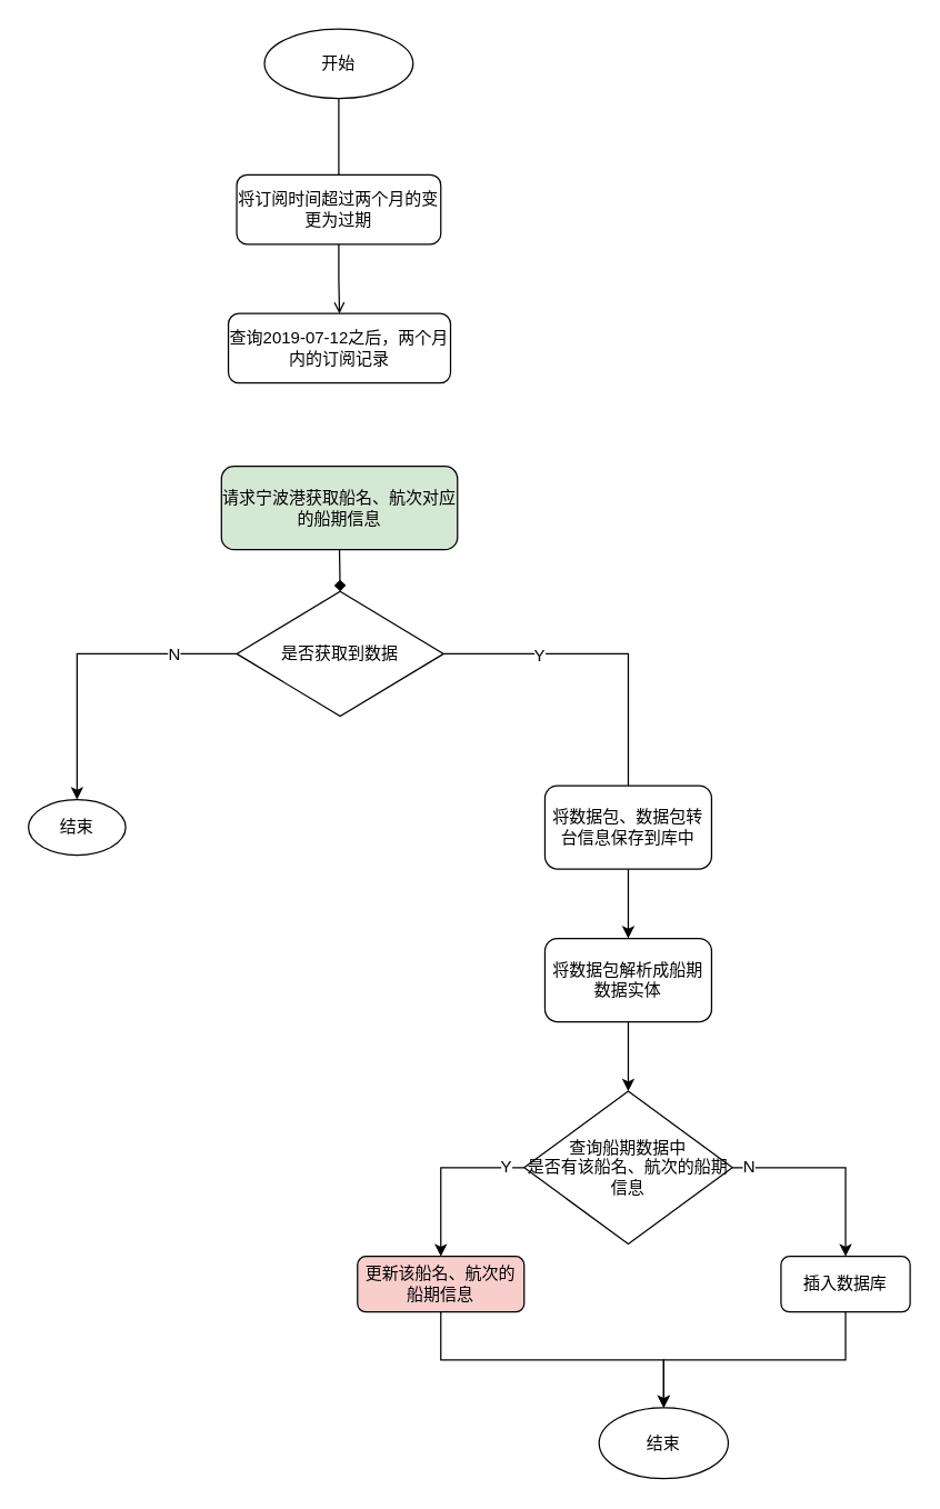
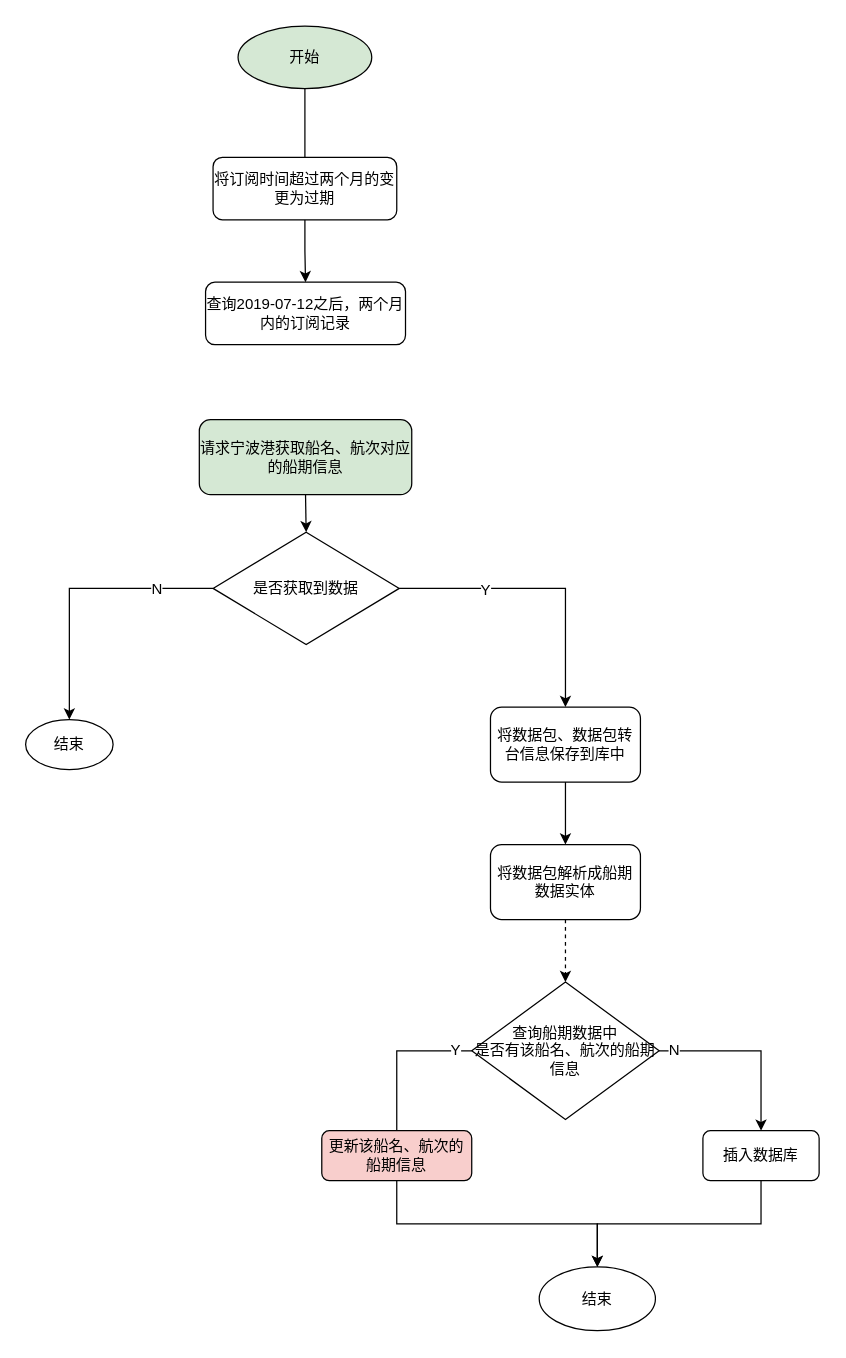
- <mxCell id="3" value="开始" style="ellipse;whiteSpace=wrap;html=1;" vertex="1" parent="1"><mxGeometry x="190" y="20" width="107" height="50" as="geometry" /></mxCell>
+ <mxCell id="3" value="开始" style="ellipse;whiteSpace=wrap;html=1;fillColor=#d5e8d4;" vertex="1" parent="1"><mxGeometry x="190" y="20" width="107" height="50" as="geometry" /></mxCell>
- <mxCell id="4" style="edgeStyle=orthogonalEdgeStyle;rounded=0;orthogonalLoop=1;jettySize=auto;html=1;exitX=0.5;exitY=1;exitDx=0;exitDy=0;endArrow=open;" edge="1" parent="1" source="5" target="6"><mxGeometry relative="1" as="geometry" /></mxCell>
+ <mxCell id="4" style="edgeStyle=orthogonalEdgeStyle;rounded=0;orthogonalLoop=1;jettySize=auto;html=1;exitX=0.5;exitY=1;exitDx=0;exitDy=0;" edge="1" parent="1" source="5" target="6"><mxGeometry relative="1" as="geometry" /></mxCell>
- <mxCell id="7" style="edgeStyle=orthogonalEdgeStyle;rounded=0;orthogonalLoop=1;jettySize=auto;html=1;exitX=0.5;exitY=1;exitDx=0;exitDy=0;entryX=0.5;entryY=0;entryDx=0;entryDy=0;endArrow=diamond;" edge="1" parent="1" source="8" target="13"><mxGeometry relative="1" as="geometry" /></mxCell>
+ <mxCell id="7" style="edgeStyle=orthogonalEdgeStyle;rounded=0;orthogonalLoop=1;jettySize=auto;html=1;exitX=0.5;exitY=1;exitDx=0;exitDy=0;entryX=0.5;entryY=0;entryDx=0;entryDy=0;" edge="1" parent="1" source="8" target="13"><mxGeometry relative="1" as="geometry" /></mxCell>
- <mxCell id="11" style="edgeStyle=orthogonalEdgeStyle;rounded=0;orthogonalLoop=1;jettySize=auto;html=1;exitX=1;exitY=0.5;exitDx=0;exitDy=0;entryX=0.5;entryY=0;entryDx=0;entryDy=0;endArrow=none;" edge="1" parent="1" source="13" target="16"><mxGeometry relative="1" as="geometry" /></mxCell>
+ <mxCell id="11" style="edgeStyle=orthogonalEdgeStyle;rounded=0;orthogonalLoop=1;jettySize=auto;html=1;exitX=1;exitY=0.5;exitDx=0;exitDy=0;entryX=0.5;entryY=0;entryDx=0;entryDy=0;" edge="1" parent="1" source="13" target="16"><mxGeometry relative="1" as="geometry" /></mxCell>
- <mxCell id="17" style="edgeStyle=orthogonalEdgeStyle;rounded=0;orthogonalLoop=1;jettySize=auto;html=1;exitX=0.5;exitY=1;exitDx=0;exitDy=0;entryX=0.5;entryY=0;entryDx=0;entryDy=0;" edge="1" parent="1" source="18" target="23"><mxGeometry relative="1" as="geometry" /></mxCell>
+ <mxCell id="17" style="edgeStyle=orthogonalEdgeStyle;rounded=0;orthogonalLoop=1;jettySize=auto;html=1;exitX=0.5;exitY=1;exitDx=0;exitDy=0;entryX=0.5;entryY=0;entryDx=0;entryDy=0;dashed=1;" edge="1" parent="1" source="18" target="23"><mxGeometry relative="1" as="geometry" /></mxCell>
- <mxCell id="19" style="edgeStyle=orthogonalEdgeStyle;rounded=0;orthogonalLoop=1;jettySize=auto;html=1;exitX=0;exitY=0.5;exitDx=0;exitDy=0;entryX=0.5;entryY=0;entryDx=0;entryDy=0;" edge="1" parent="1" source="23" target="27"><mxGeometry relative="1" as="geometry" /></mxCell>
+ <mxCell id="19" style="edgeStyle=orthogonalEdgeStyle;rounded=0;orthogonalLoop=1;jettySize=auto;html=1;exitX=0;exitY=0.5;exitDx=0;exitDy=0;entryX=0.5;entryY=0;entryDx=0;entryDy=0;endArrow=none;" edge="1" parent="1" source="23" target="27"><mxGeometry relative="1" as="geometry" /></mxCell>
